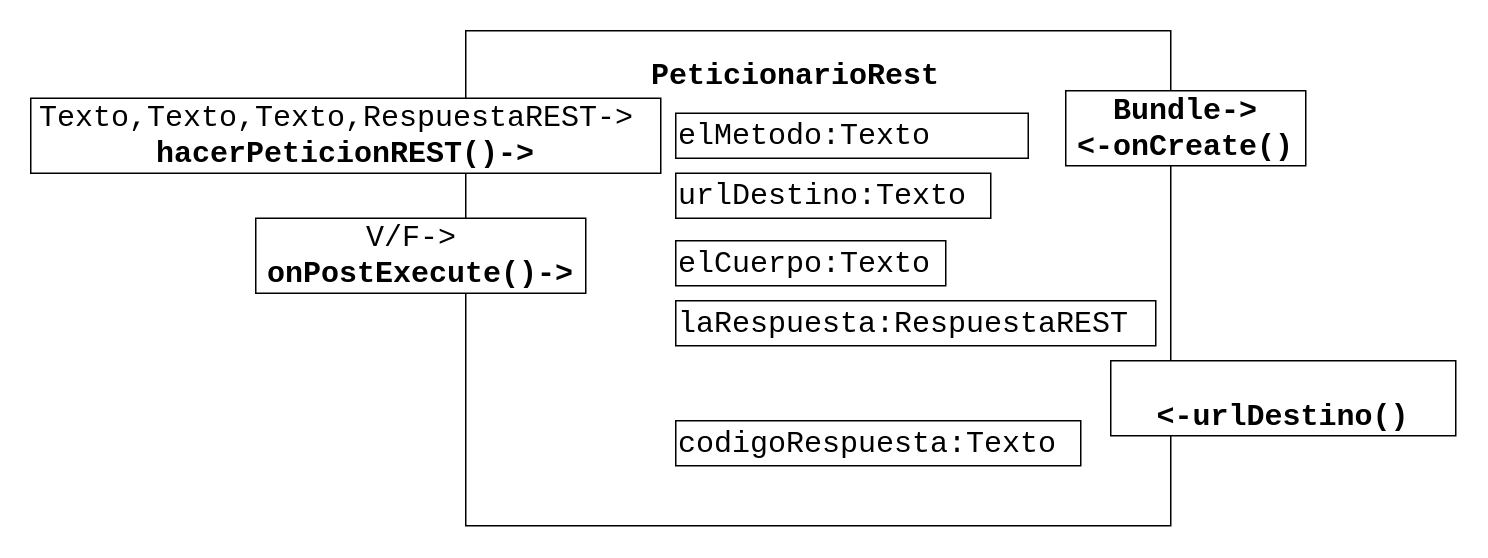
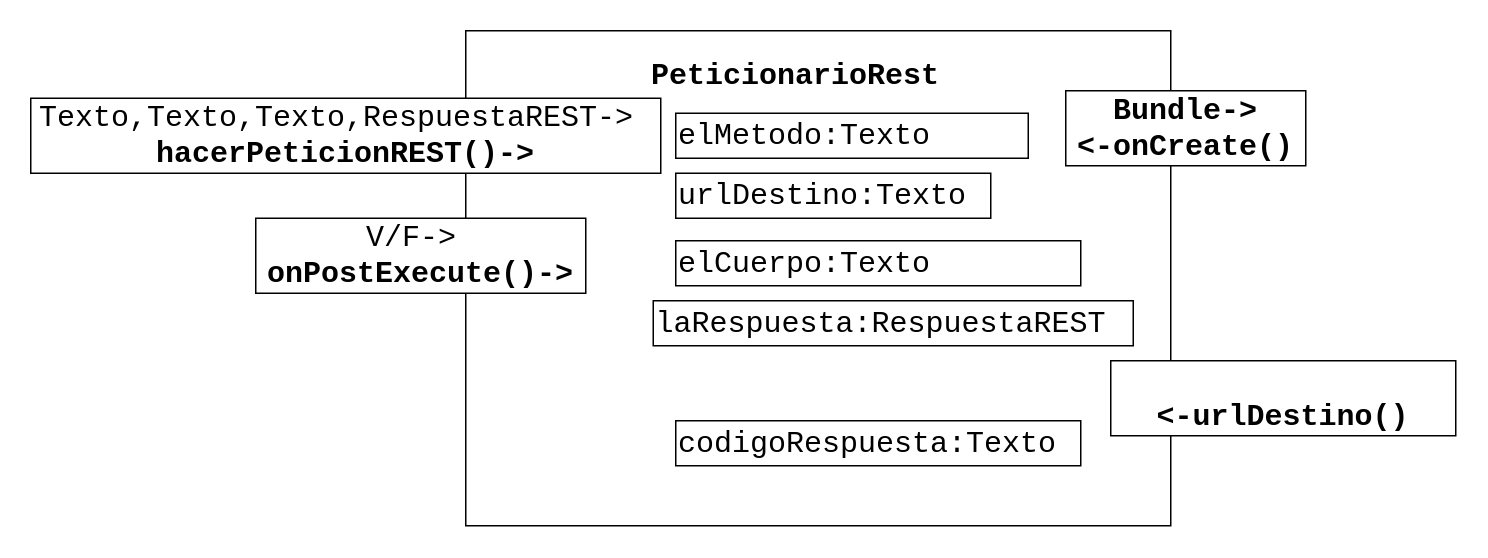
- <mxCell id="7" value="elCuerpo:Texto" style="rounded=0;whiteSpace=wrap;html=1;fontFamily=Courier New;fontSize=20;align=left;fontStyle=0;autosize=1;" vertex="1" parent="1"><mxGeometry x="450" y="160" width="180" height="30" as="geometry" /></mxCell>
+ <mxCell id="7" value="elCuerpo:Texto" style="rounded=0;whiteSpace=wrap;html=1;fontFamily=Courier New;fontSize=20;align=left;fontStyle=0;autosize=1;" vertex="1" parent="1"><mxGeometry x="450" y="160" width="270" height="30" as="geometry" /></mxCell>
- <mxCell id="8" value="laRespuesta:RespuestaREST" style="rounded=0;whiteSpace=wrap;html=1;fontFamily=Courier New;fontSize=20;align=left;fontStyle=0;autosize=1;" vertex="1" parent="1"><mxGeometry x="450" y="200" width="320" height="30" as="geometry" /></mxCell>
+ <mxCell id="8" value="laRespuesta:RespuestaREST" style="rounded=0;whiteSpace=wrap;html=1;fontFamily=Courier New;fontSize=20;align=left;fontStyle=0;autosize=1;" vertex="1" parent="1"><mxGeometry x="435" y="200" width="320" height="30" as="geometry" /></mxCell>
